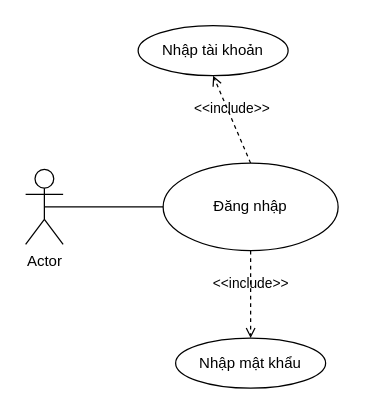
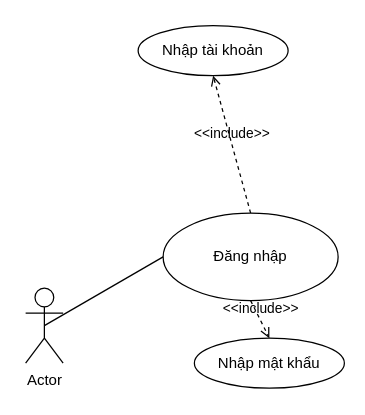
- <mxCell id="2" value="Actor" style="shape=umlActor;verticalLabelPosition=bottom;verticalAlign=top;html=1;outlineConnect=0;" parent="1" vertex="1"><mxGeometry x="20" y="135" width="30" height="60" as="geometry" /></mxCell>
+ <mxCell id="2" value="Actor" style="shape=umlActor;verticalLabelPosition=bottom;verticalAlign=top;html=1;outlineConnect=0;" parent="1" vertex="1"><mxGeometry x="20" y="230" width="30" height="60" as="geometry" /></mxCell>
- <mxCell id="4" value="Đăng nhập" style="ellipse;whiteSpace=wrap;html=1;" parent="1" vertex="1"><mxGeometry x="130" y="130" width="140" height="70" as="geometry" /></mxCell>
+ <mxCell id="4" value="Đăng nhập" style="ellipse;whiteSpace=wrap;html=1;" parent="1" vertex="1"><mxGeometry x="130" y="170" width="140" height="70" as="geometry" /></mxCell>
- <mxCell id="6" value="Nhập mật khẩu" style="ellipse;whiteSpace=wrap;html=1;" parent="1" vertex="1"><mxGeometry x="140" y="270" width="120" height="40" as="geometry" /></mxCell>
+ <mxCell id="6" value="Nhập mật khẩu" style="ellipse;whiteSpace=wrap;html=1;" parent="1" vertex="1"><mxGeometry x="155" y="270" width="120" height="40" as="geometry" /></mxCell>
